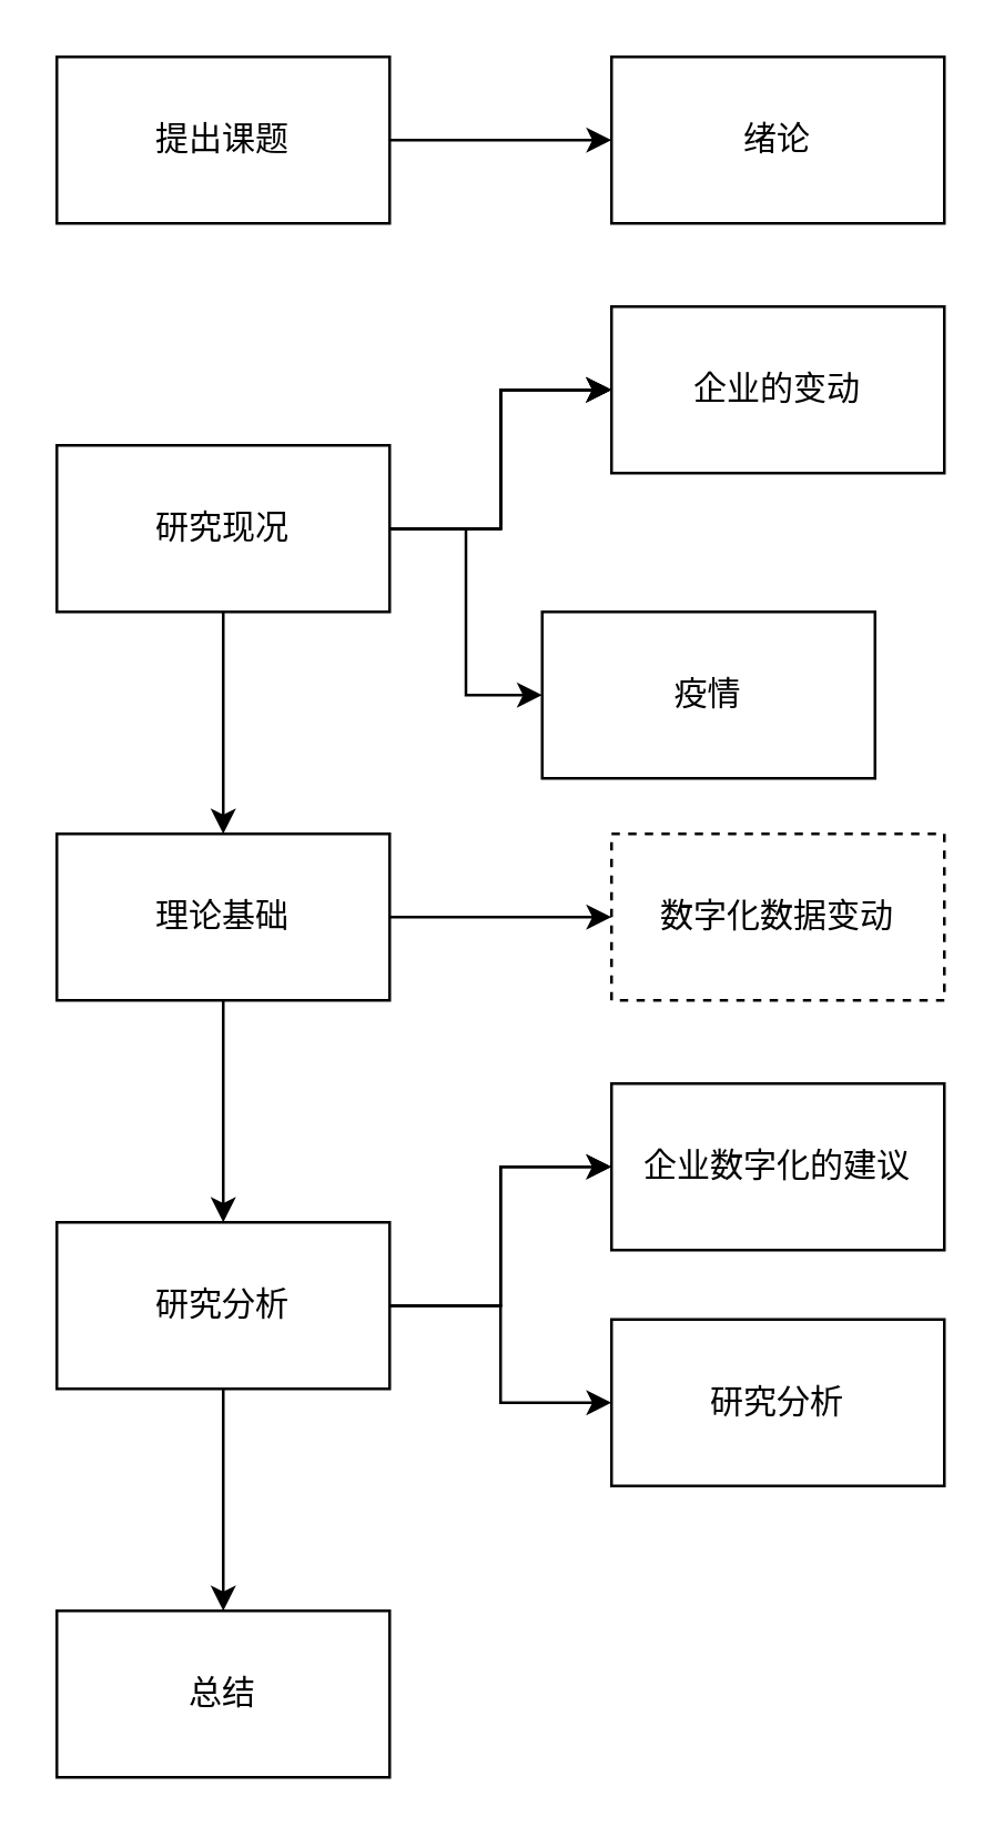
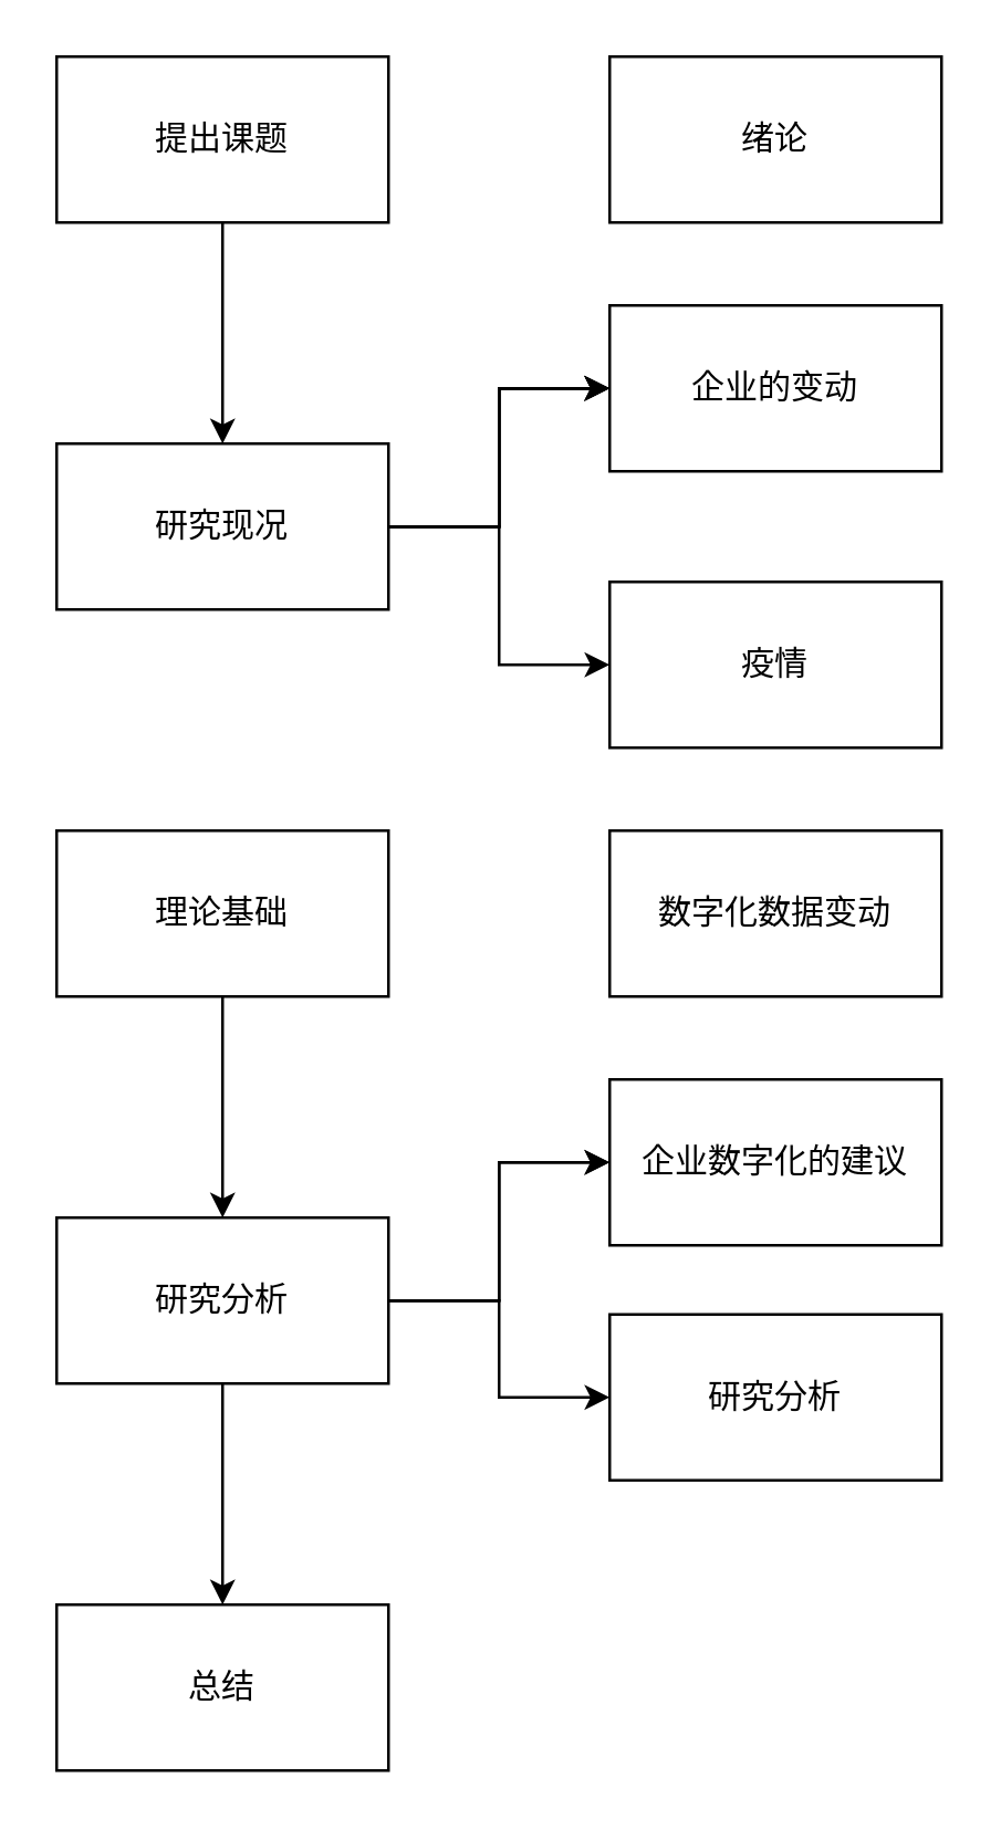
- <mxCell id="2" value="" style="edgeStyle=orthogonalEdgeStyle;rounded=0;orthogonalLoop=1;jettySize=auto;html=1;" edge="1" parent="1" source="3" target="4"><mxGeometry relative="1" as="geometry" /></mxCell>
+ <mxCell id="2" value="" style="edgeStyle=orthogonalEdgeStyle;rounded=0;orthogonalLoop=1;jettySize=auto;html=1;" edge="1" parent="1" source="3" target="11"><mxGeometry relative="1" as="geometry" /></mxCell>
- <mxCell id="23" value="疫情" style="rounded=0;whiteSpace=wrap;html=1;" vertex="1" parent="1"><mxGeometry x="195" y="220" width="120" height="60" as="geometry" /></mxCell>
+ <mxCell id="23" value="疫情" style="rounded=0;whiteSpace=wrap;html=1;" vertex="1" parent="1"><mxGeometry x="220" y="210" width="120" height="60" as="geometry" /></mxCell>
- <mxCell id="5" value="" style="edgeStyle=orthogonalEdgeStyle;rounded=0;orthogonalLoop=1;jettySize=auto;html=1;" edge="1" parent="1" source="11" target="14"><mxGeometry relative="1" as="geometry" /></mxCell>
- <mxCell id="13" value="" style="edgeStyle=orthogonalEdgeStyle;rounded=0;orthogonalLoop=1;jettySize=auto;html=1;" edge="1" parent="1" source="14" target="22"><mxGeometry relative="1" as="geometry" /></mxCell>
- <mxCell id="22" value="数字化数据变动" style="rounded=0;whiteSpace=wrap;html=1;dashed=1;" vertex="1" parent="1"><mxGeometry x="220" y="300" width="120" height="60" as="geometry" /></mxCell>
+ <mxCell id="22" value="数字化数据变动" style="rounded=0;whiteSpace=wrap;html=1;" vertex="1" parent="1"><mxGeometry x="220" y="300" width="120" height="60" as="geometry" /></mxCell>
